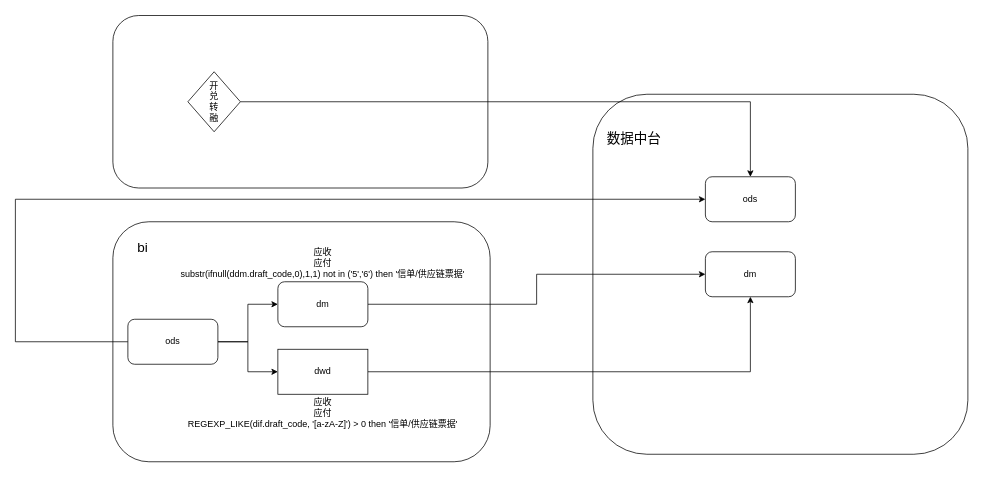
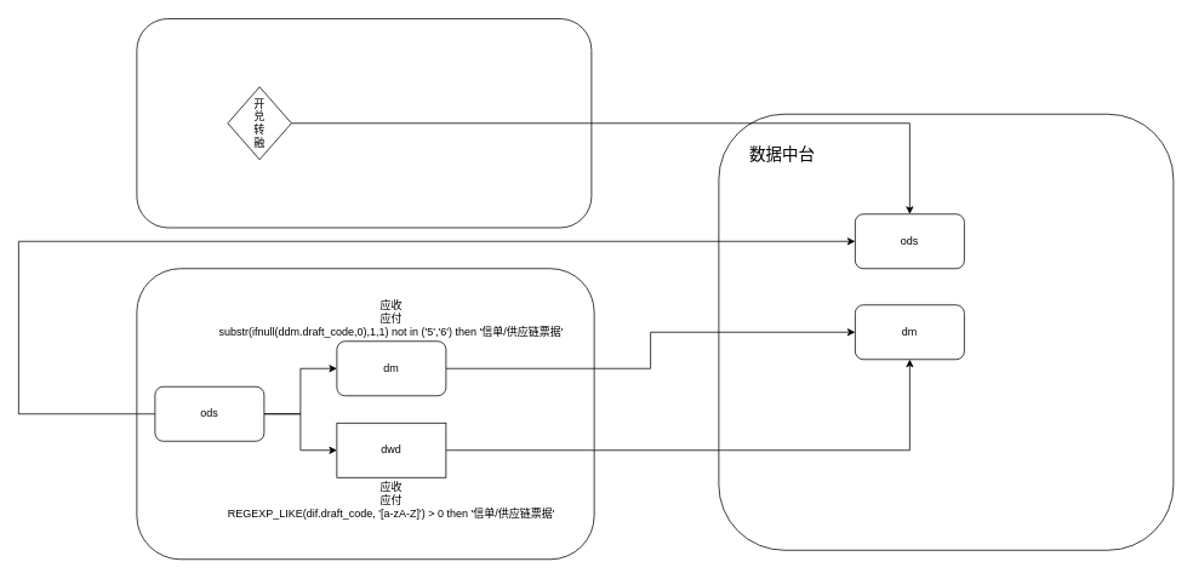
- <mxCell id="18" value="&lt;font style=&quot;font-size: 18px;&quot;&gt;数据中台&lt;/font&gt;" style="text;html=1;align=center;verticalAlign=middle;whiteSpace=wrap;rounded=0;" vertex="1" parent="1"><mxGeometry x="805" y="170" width="80" height="30" as="geometry" /></mxCell>
+ <mxCell id="18" value="&lt;font style=&quot;font-size: 18px;&quot;&gt;数据中台&lt;/font&gt;" style="text;html=1;align=center;verticalAlign=middle;whiteSpace=wrap;rounded=0;" vertex="1" parent="1"><mxGeometry x="820" y="155" width="80" height="30" as="geometry" /></mxCell>
- <mxCell id="15" value="&lt;font style=&quot;font-size: 18px;&quot;&gt;bi&lt;/font&gt;" style="text;html=1;align=center;verticalAlign=middle;whiteSpace=wrap;rounded=0;" vertex="1" parent="1"><mxGeometry x="160" y="315" width="60" height="30" as="geometry" /></mxCell>
